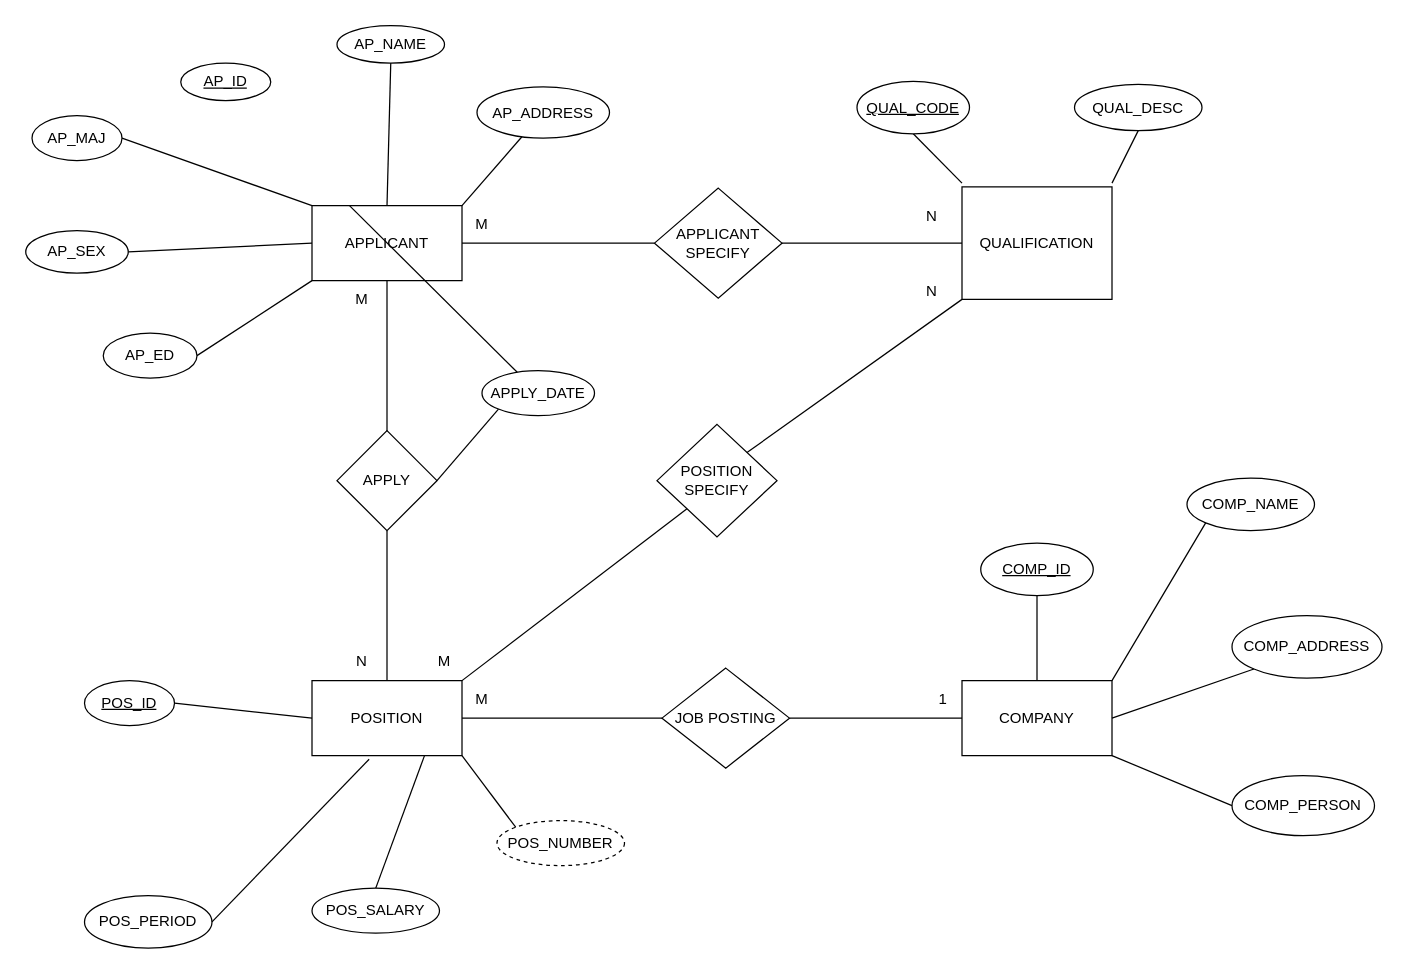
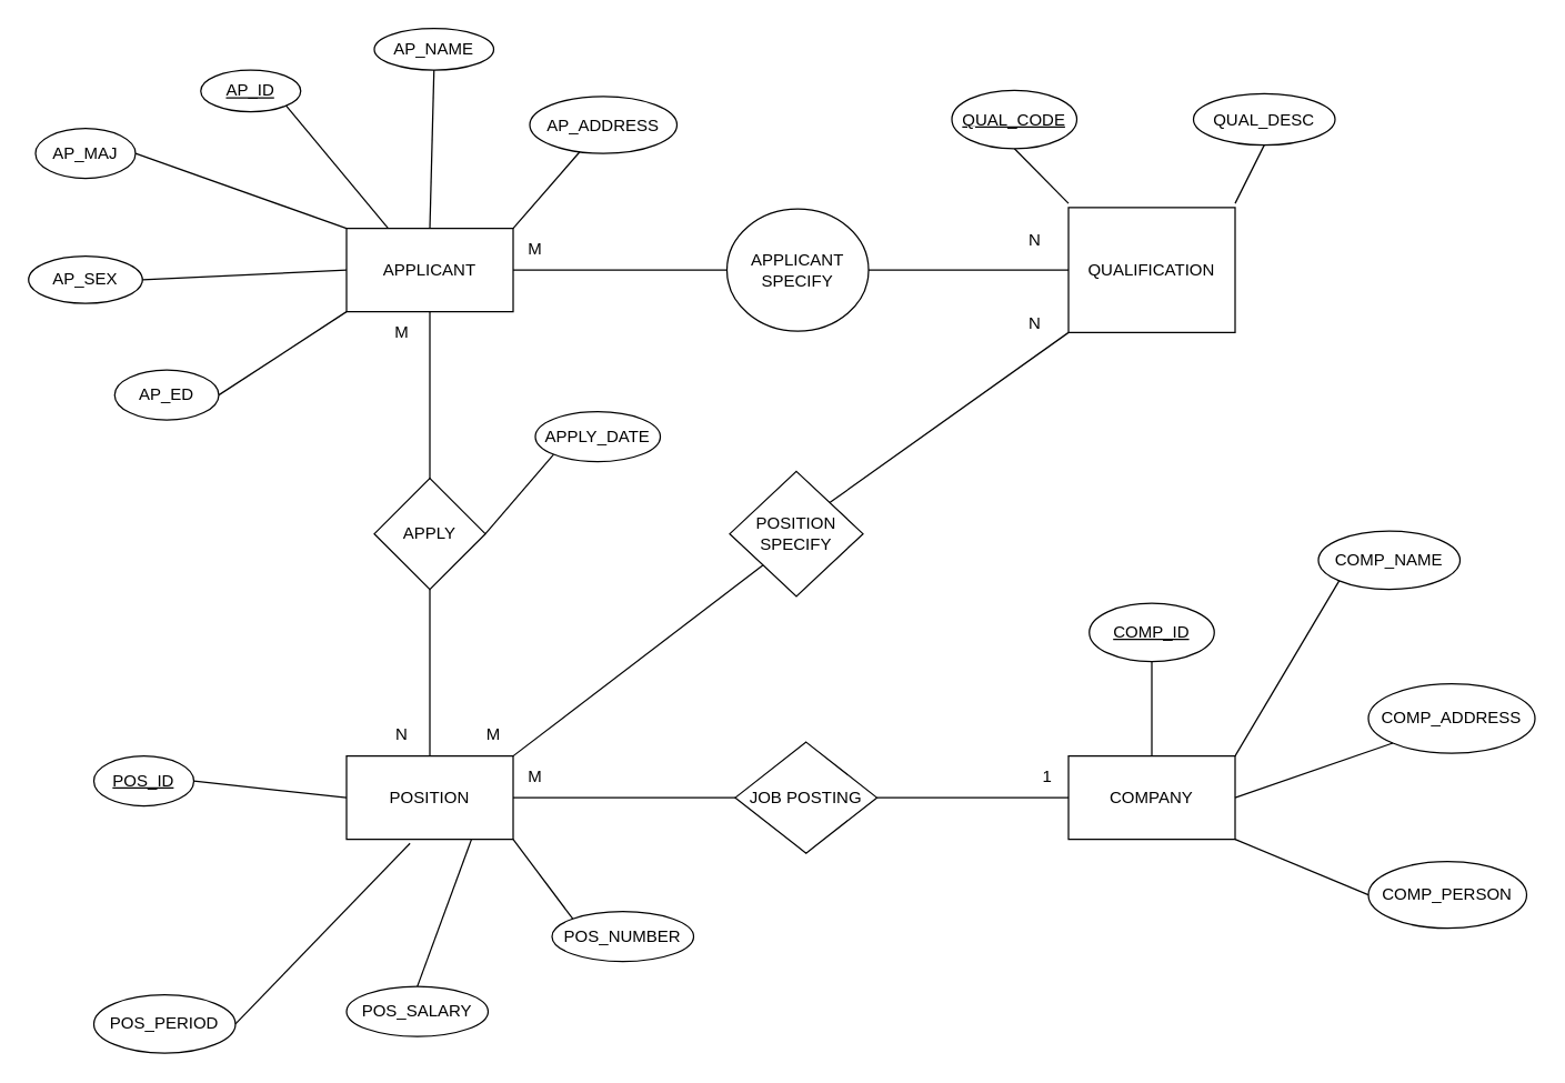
- <mxCell id="9" value="APPLICANT&lt;br&gt;SPECIFY" style="rhombus;whiteSpace=wrap;html=1;" parent="1" vertex="1"><mxGeometry x="523" y="150" width="102" height="88" as="geometry" /></mxCell>
+ <mxCell id="9" value="APPLICANT&lt;br&gt;SPECIFY" style="ellipse;whiteSpace=wrap;html=1;" parent="1" vertex="1"><mxGeometry x="523" y="150" width="102" height="88" as="geometry" /></mxCell>
- <mxCell id="40" value="" style="endArrow=none;html=1;rounded=0;exitX=0.25;exitY=0;exitDx=0;exitDy=0;" parent="1" source="4" target="21" edge="1"><mxGeometry width="50" height="50" relative="1" as="geometry"><mxPoint x="655" y="352" as="sourcePoint" /><mxPoint x="705" y="302" as="targetPoint" /></mxGeometry></mxCell>
+ <mxCell id="40" value="" style="endArrow=none;html=1;rounded=0;exitX=0.25;exitY=0;exitDx=0;exitDy=0;entryX=1;entryY=1;entryDx=0;entryDy=0;" parent="1" source="4" target="12" edge="1"><mxGeometry width="50" height="50" relative="1" as="geometry"><mxPoint x="655" y="352" as="sourcePoint" /><mxPoint x="705" y="302" as="targetPoint" /></mxGeometry></mxCell>
- <mxCell id="27" value="POS_NUMBER" style="ellipse;whiteSpace=wrap;html=1;dashed=1;" parent="1" vertex="1"><mxGeometry x="397" y="656" width="102" height="36" as="geometry" /></mxCell>
+ <mxCell id="27" value="POS_NUMBER" style="ellipse;whiteSpace=wrap;html=1;" parent="1" vertex="1"><mxGeometry x="397" y="656" width="102" height="36" as="geometry" /></mxCell>
